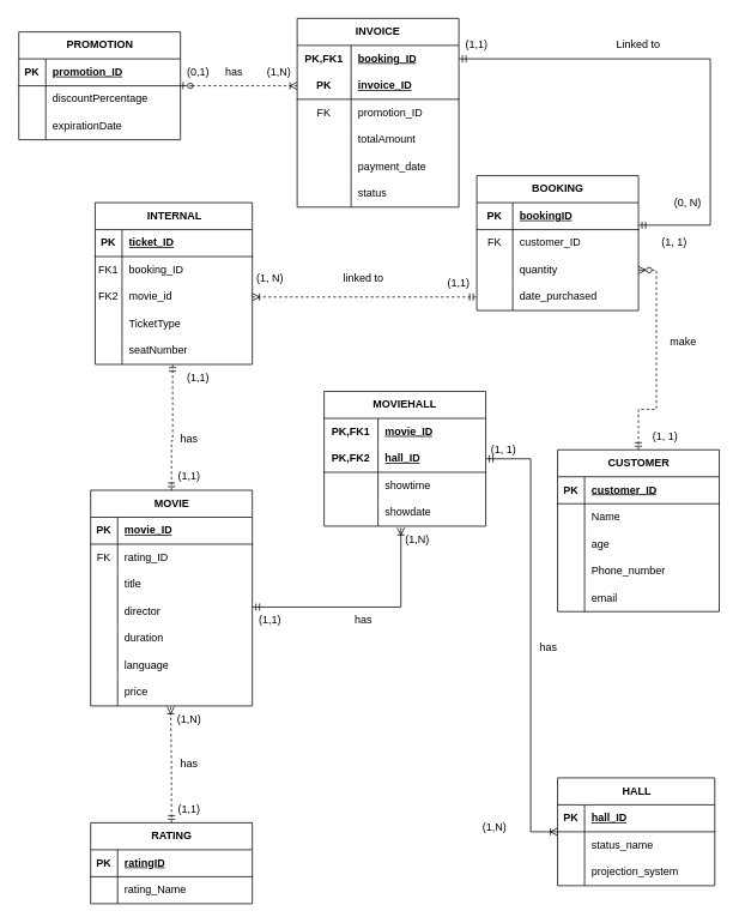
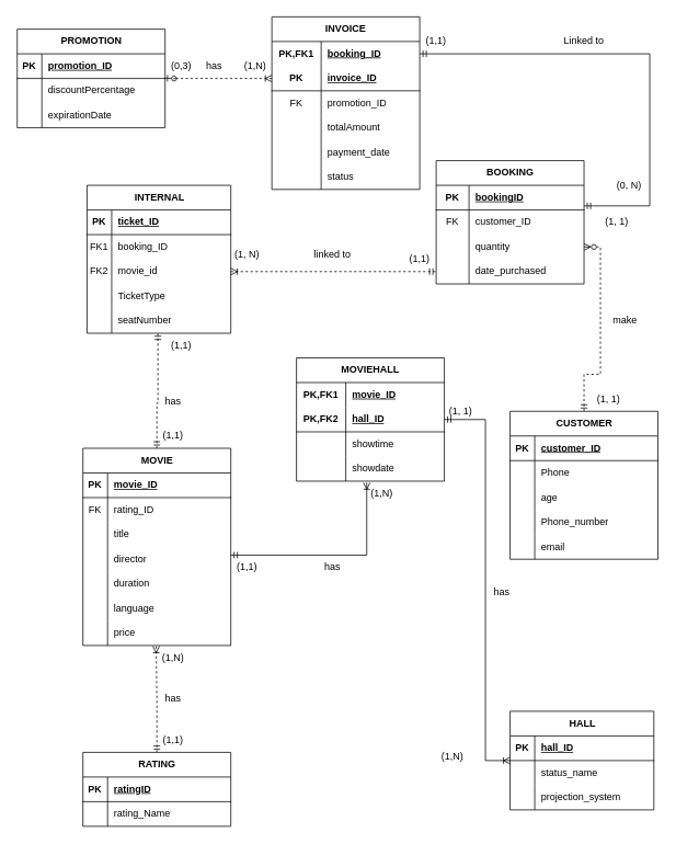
- <mxCell id="106" value="(0,1)" style="text;html=1;strokeColor=none;fillColor=none;align=center;verticalAlign=middle;whiteSpace=wrap;rounded=0;" parent="1" vertex="1"><mxGeometry x="190" y="65" width="60" height="30" as="geometry" /></mxCell>
+ <mxCell id="106" value="(0,3)" style="text;html=1;strokeColor=none;fillColor=none;align=center;verticalAlign=middle;whiteSpace=wrap;rounded=0;" parent="1" vertex="1"><mxGeometry x="190" y="65" width="60" height="30" as="geometry" /></mxCell>
- <mxCell id="102" value="make" style="text;html=1;strokeColor=none;fillColor=none;align=center;verticalAlign=middle;whiteSpace=wrap;rounded=0;" parent="1" vertex="1"><mxGeometry x="730" y="365" width="60" height="30" as="geometry" /></mxCell>
+ <mxCell id="102" value="make" style="text;html=1;strokeColor=none;fillColor=none;align=center;verticalAlign=middle;whiteSpace=wrap;rounded=0;" parent="1" vertex="1"><mxGeometry x="730" y="375" width="60" height="30" as="geometry" /></mxCell>
- <mxCell id="75" value="Name" style="shape=partialRectangle;connectable=0;fillColor=none;top=0;left=0;bottom=0;right=0;align=left;spacingLeft=6;overflow=hidden;whiteSpace=wrap;html=1;" parent="73" vertex="1"><mxGeometry x="30" width="150" height="30" as="geometry"><mxRectangle width="150" height="30" as="alternateBounds" /></mxGeometry></mxCell>
+ <mxCell id="75" value="Phone" style="shape=partialRectangle;connectable=0;fillColor=none;top=0;left=0;bottom=0;right=0;align=left;spacingLeft=6;overflow=hidden;whiteSpace=wrap;html=1;" parent="73" vertex="1"><mxGeometry x="30" width="150" height="30" as="geometry"><mxRectangle width="150" height="30" as="alternateBounds" /></mxGeometry></mxCell>
